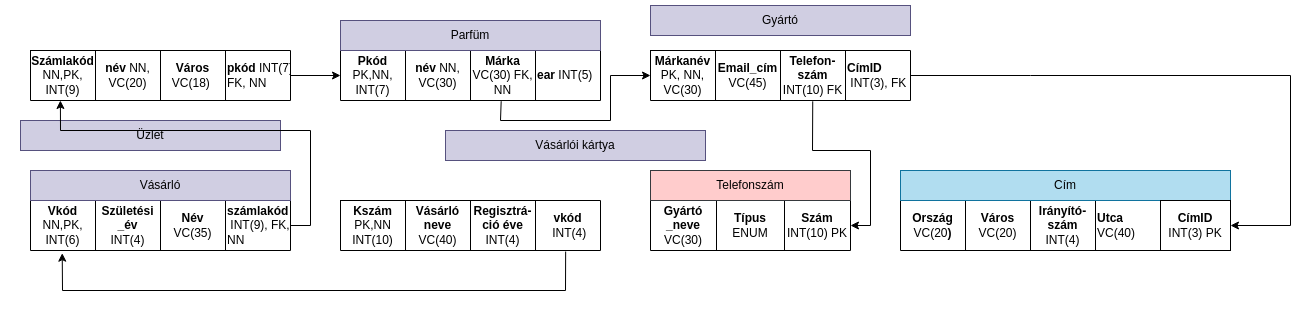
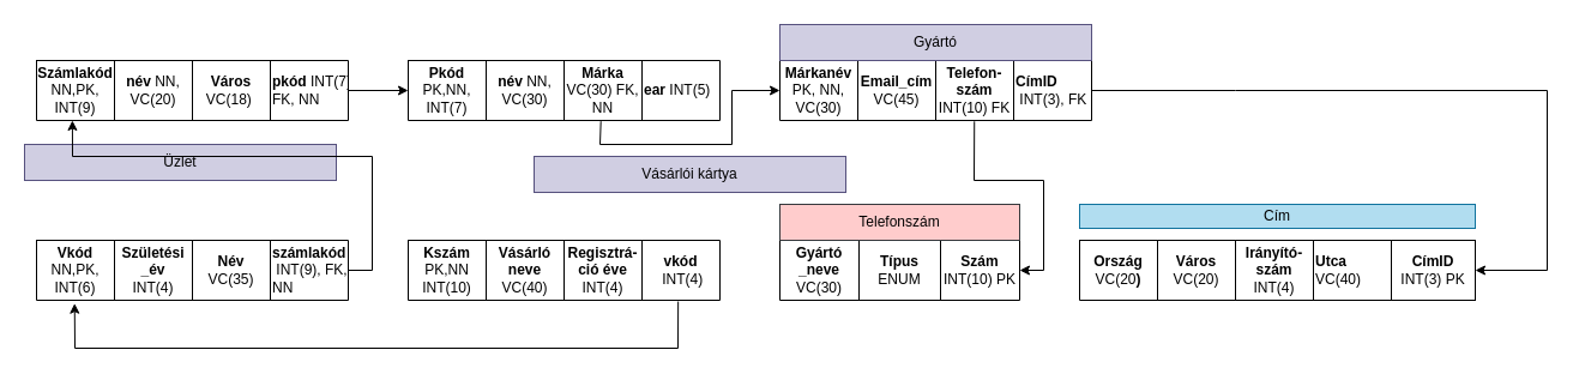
- <mxCell id="8" value="Gyártó" style="rounded=0;whiteSpace=wrap;html=1;fillColor=#d0cee2;strokeColor=#56517e;" parent="1" vertex="1"><mxGeometry x="650" y="5" width="260" height="30" as="geometry" /></mxCell>
+ <mxCell id="8" value="Gyártó" style="rounded=0;whiteSpace=wrap;html=1;fillColor=#d0cee2;strokeColor=#56517e;" parent="1" vertex="1"><mxGeometry x="650" y="20" width="260" height="30" as="geometry" /></mxCell>
- <mxCell id="15" value="Parfüm" style="rounded=0;whiteSpace=wrap;html=1;fillColor=#d0cee2;strokeColor=#56517e;" parent="1" vertex="1"><mxGeometry x="340" y="20" width="260" height="30" as="geometry" /></mxCell>
- <mxCell id="31" value="Vásárló" style="rounded=0;whiteSpace=wrap;html=1;fillColor=#d0cee2;strokeColor=#56517e;" parent="1" vertex="1"><mxGeometry x="30" y="170" width="260" height="30" as="geometry" /></mxCell>
- <mxCell id="46" value="Cím" style="rounded=0;whiteSpace=wrap;html=1;fillColor=#b1ddf0;strokeColor=#10739e;" parent="1" vertex="1"><mxGeometry x="900" y="170" width="330" height="30" as="geometry" /></mxCell>
+ <mxCell id="46" value="Cím" style="rounded=0;whiteSpace=wrap;html=1;fillColor=#b1ddf0;strokeColor=#10739e;" parent="1" vertex="1"><mxGeometry x="900" y="170" width="330" height="20" as="geometry" /></mxCell>
